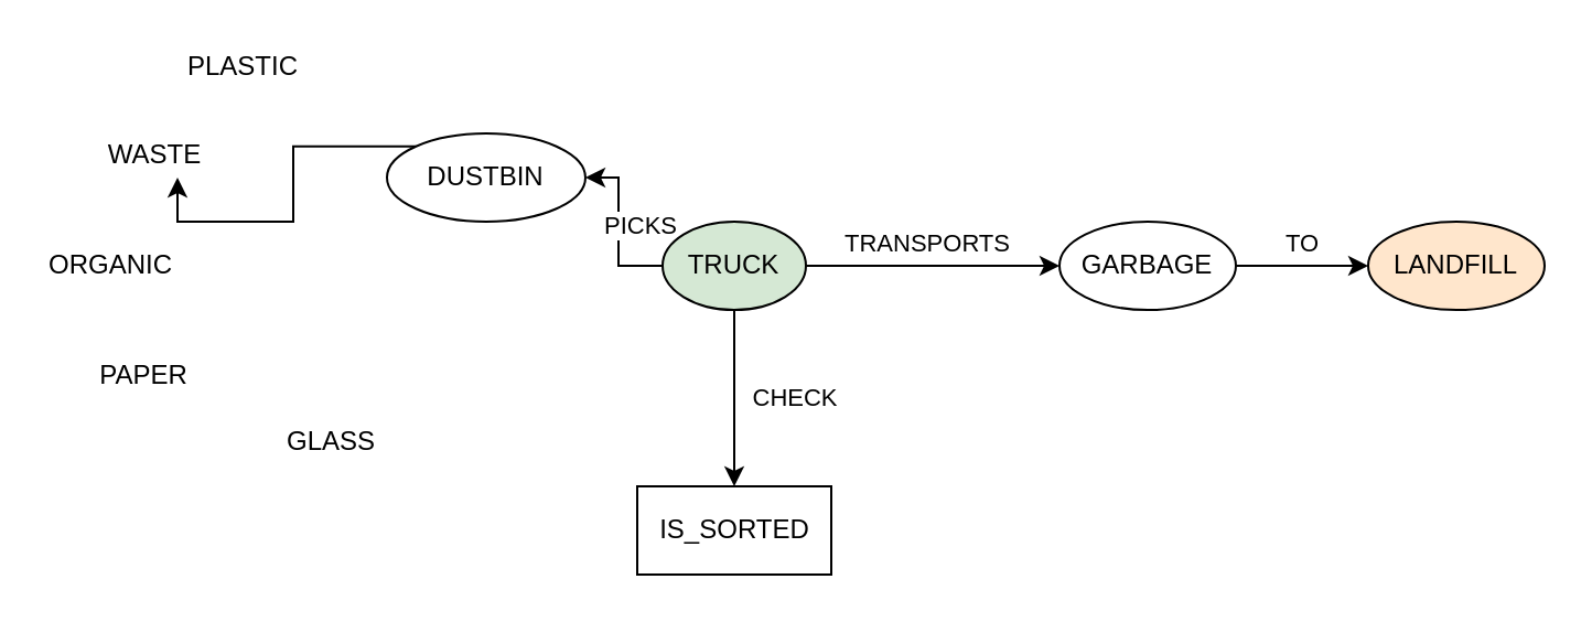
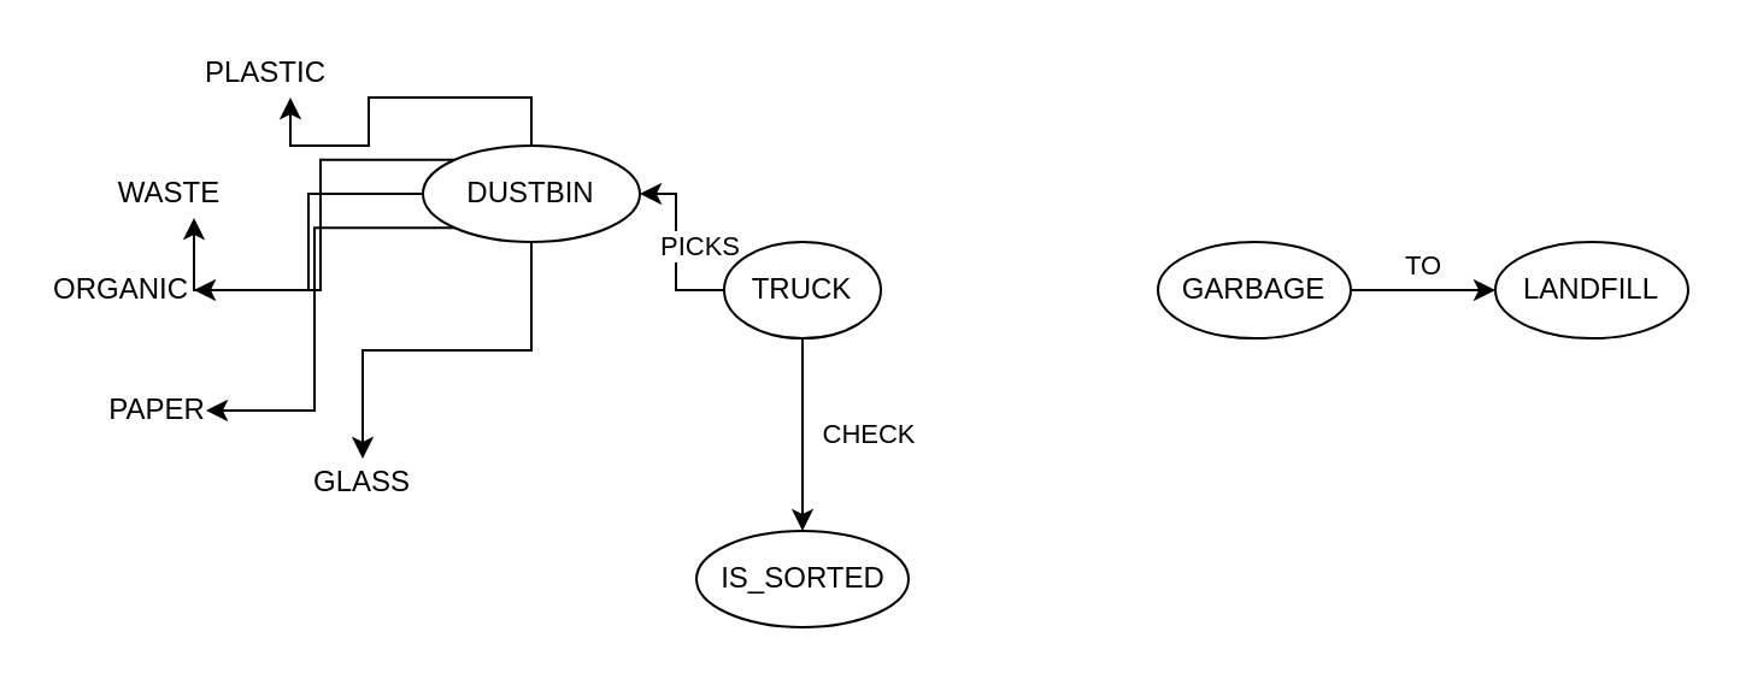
+ <mxCell id="13" style="edgeStyle=orthogonalEdgeStyle;rounded=0;orthogonalLoop=1;jettySize=auto;html=1;exitX=0.5;exitY=0;exitDx=0;exitDy=0;entryX=0.75;entryY=1;entryDx=0;entryDy=0;" edge="1" parent="1" source="15" target="16"><mxGeometry relative="1" as="geometry"><mxPoint x="150" y="10" as="targetPoint" /></mxGeometry></mxCell>
- <mxCell id="17" value="&lt;div&gt;WASTE&lt;/div&gt;" style="text;html=1;strokeColor=none;fillColor=none;align=center;verticalAlign=middle;whiteSpace=wrap;rounded=0;" vertex="1" parent="1"><mxGeometry x="50" y="60" width="40" height="20" as="geometry" /></mxCell>
+ <mxCell id="17" value="&lt;div&gt;WASTE&lt;/div&gt;" style="text;html=1;strokeColor=none;fillColor=none;align=center;verticalAlign=middle;whiteSpace=wrap;rounded=0;" vertex="1" parent="1"><mxGeometry x="50" y="70" width="40" height="20" as="geometry" /></mxCell>
+ <mxCell id="14" style="edgeStyle=orthogonalEdgeStyle;rounded=0;orthogonalLoop=1;jettySize=auto;html=1;exitX=0;exitY=0.5;exitDx=0;exitDy=0;entryX=1;entryY=0.5;entryDx=0;entryDy=0;" edge="1" parent="1" source="15" target="18"><mxGeometry relative="1" as="geometry"><mxPoint x="90" y="120" as="targetPoint" /></mxGeometry></mxCell>
- <mxCell id="5" value="TRUCK" style="ellipse;whiteSpace=wrap;html=1;fillColor=#d5e8d4;" vertex="1" parent="1"><mxGeometry x="300" y="100" width="65" height="40" as="geometry" /></mxCell>
+ <mxCell id="5" value="TRUCK" style="ellipse;whiteSpace=wrap;html=1;" vertex="1" parent="1"><mxGeometry x="300" y="100" width="65" height="40" as="geometry" /></mxCell>
- <mxCell id="2" value="TRANSPORTS" style="edgeStyle=orthogonalEdgeStyle;rounded=0;orthogonalLoop=1;jettySize=auto;html=1;exitX=1;exitY=0.5;exitDx=0;exitDy=0;entryX=0;entryY=0.5;entryDx=0;entryDy=0;" edge="1" parent="1" source="5" target="7"><mxGeometry x="-0.043" y="10" relative="1" as="geometry"><mxPoint as="offset" /></mxGeometry></mxCell>
- <mxCell id="8" value="LANDFILL" style="ellipse;whiteSpace=wrap;html=1;fillColor=#ffe6cc;" vertex="1" parent="1"><mxGeometry x="620" y="100" width="80" height="40" as="geometry" /></mxCell>
+ <mxCell id="8" value="LANDFILL" style="ellipse;whiteSpace=wrap;html=1;" vertex="1" parent="1"><mxGeometry x="620" y="100" width="80" height="40" as="geometry" /></mxCell>
+ <mxCell id="11" style="edgeStyle=orthogonalEdgeStyle;rounded=0;orthogonalLoop=1;jettySize=auto;html=1;exitX=0;exitY=1;exitDx=0;exitDy=0;entryX=1;entryY=0.5;entryDx=0;entryDy=0;" edge="1" parent="1" source="15" target="19"><mxGeometry relative="1" as="geometry" /></mxCell>
+ <mxCell id="10" style="edgeStyle=orthogonalEdgeStyle;rounded=0;orthogonalLoop=1;jettySize=auto;html=1;exitX=0.5;exitY=1;exitDx=0;exitDy=0;entryX=0.5;entryY=0;entryDx=0;entryDy=0;" edge="1" parent="1" source="15" target="20"><mxGeometry relative="1" as="geometry" /></mxCell>
- <mxCell id="9" value="IS_SORTED" style="whiteSpace=wrap;html=1;rounded=0;" vertex="1" parent="1"><mxGeometry x="288.5" y="220" width="88" height="40" as="geometry" /></mxCell>
+ <mxCell id="9" value="IS_SORTED" style="ellipse;whiteSpace=wrap;html=1;" vertex="1" parent="1"><mxGeometry x="288.5" y="220" width="88" height="40" as="geometry" /></mxCell>
